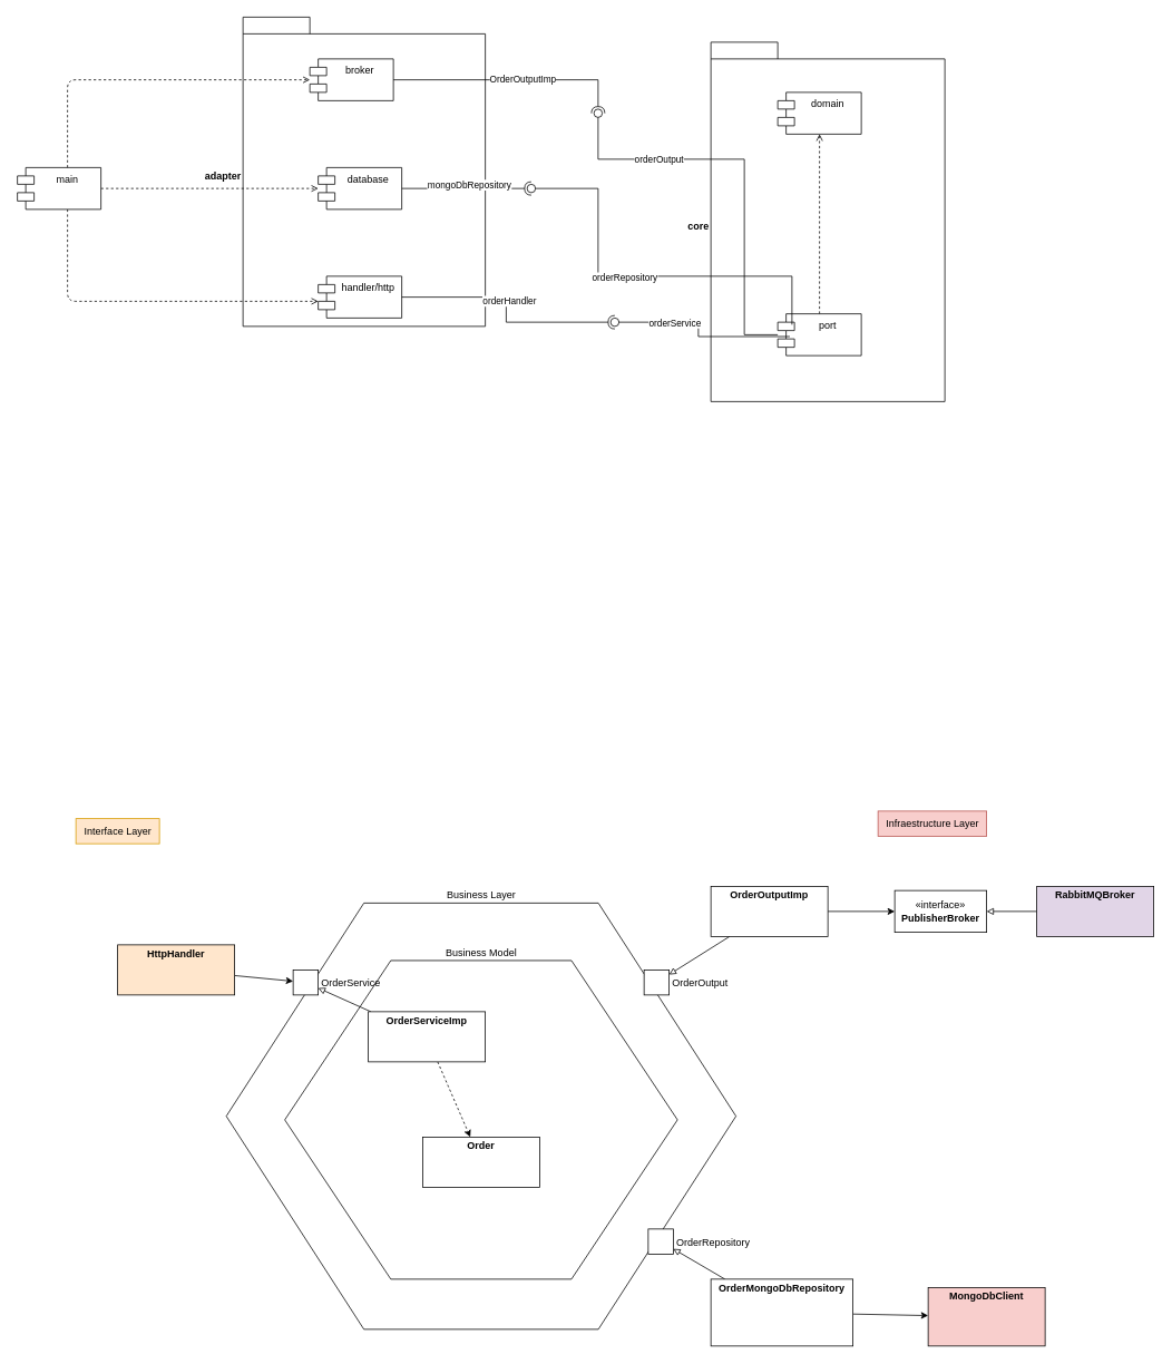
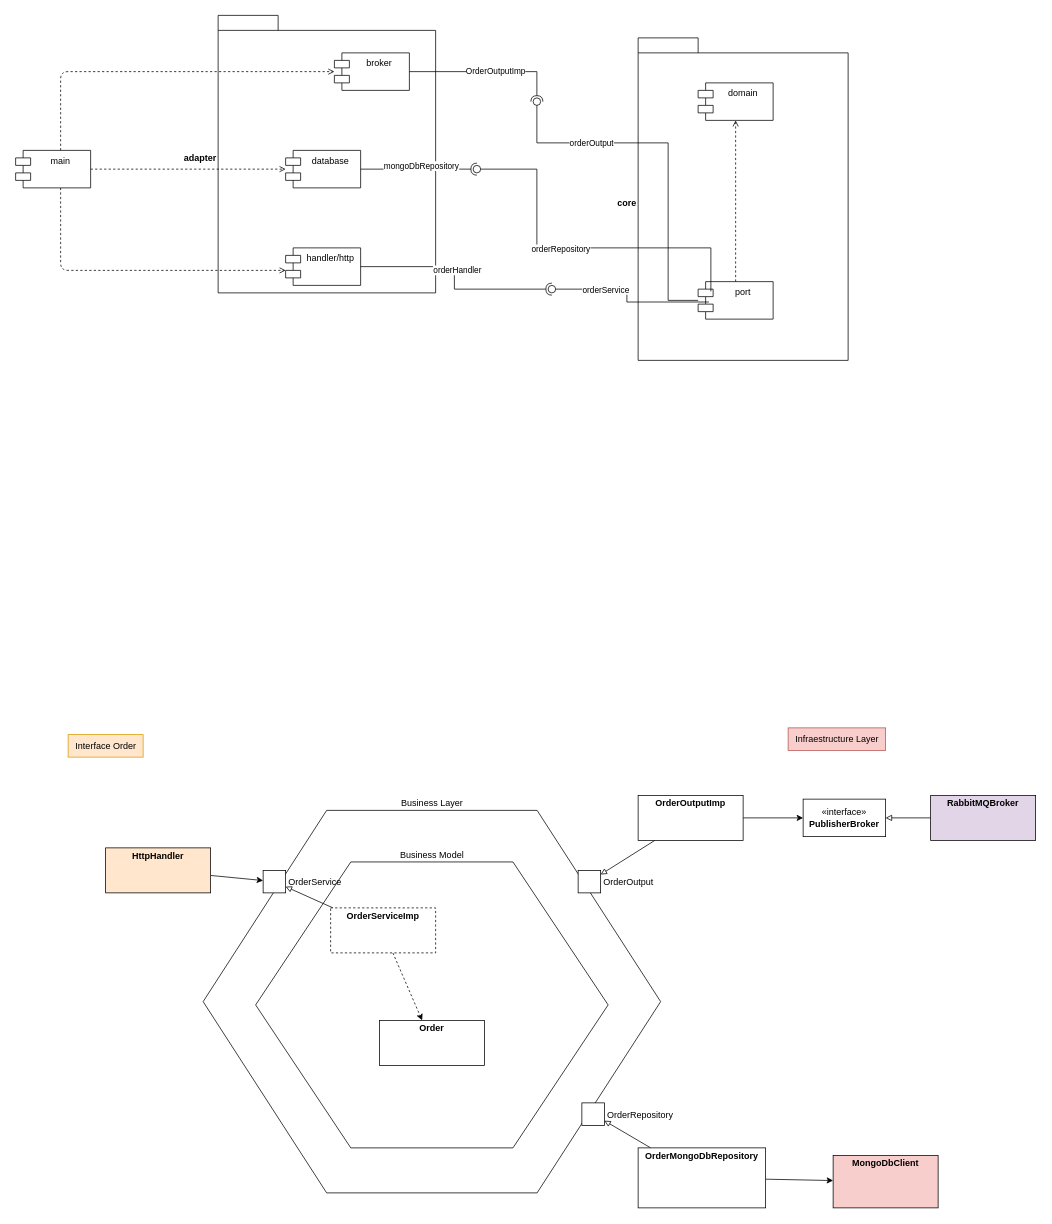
- <mxCell id="9" value="broker" style="shape=module;align=left;spacingLeft=20;align=center;verticalAlign=top;whiteSpace=wrap;html=1;" vertex="1" parent="1"><mxGeometry x="370" y="70" width="100" height="50" as="geometry" /></mxCell>
+ <mxCell id="9" value="broker" style="shape=module;align=left;spacingLeft=20;align=center;verticalAlign=top;whiteSpace=wrap;html=1;" vertex="1" parent="1"><mxGeometry x="445" y="70" width="100" height="50" as="geometry" /></mxCell>
- <mxCell id="34" value="Interface Layer" style="text;html=1;align=center;verticalAlign=middle;resizable=0;points=[];autosize=1;strokeColor=#d79b00;fillColor=#ffe6cc;" vertex="1" parent="1"><mxGeometry x="90" y="979" width="100" height="30" as="geometry" /></mxCell>
+ <mxCell id="34" value="Interface Order" style="text;html=1;align=center;verticalAlign=middle;resizable=0;points=[];autosize=1;strokeColor=#d79b00;fillColor=#ffe6cc;" vertex="1" parent="1"><mxGeometry x="90" y="979" width="100" height="30" as="geometry" /></mxCell>
- <mxCell id="39" value="&lt;p style=&quot;margin:0px;margin-top:4px;text-align:center;&quot;&gt;&lt;b&gt;OrderServiceImp&lt;/b&gt;&lt;/p&gt;" style="verticalAlign=top;align=left;overflow=fill;html=1;whiteSpace=wrap;" vertex="1" parent="1"><mxGeometry x="440" y="1210" width="140" height="60" as="geometry" /></mxCell>
+ <mxCell id="39" value="&lt;p style=&quot;margin:0px;margin-top:4px;text-align:center;&quot;&gt;&lt;b&gt;OrderServiceImp&lt;/b&gt;&lt;/p&gt;" style="verticalAlign=top;align=left;overflow=fill;html=1;whiteSpace=wrap;dashed=1;" vertex="1" parent="1"><mxGeometry x="440" y="1210" width="140" height="60" as="geometry" /></mxCell>
